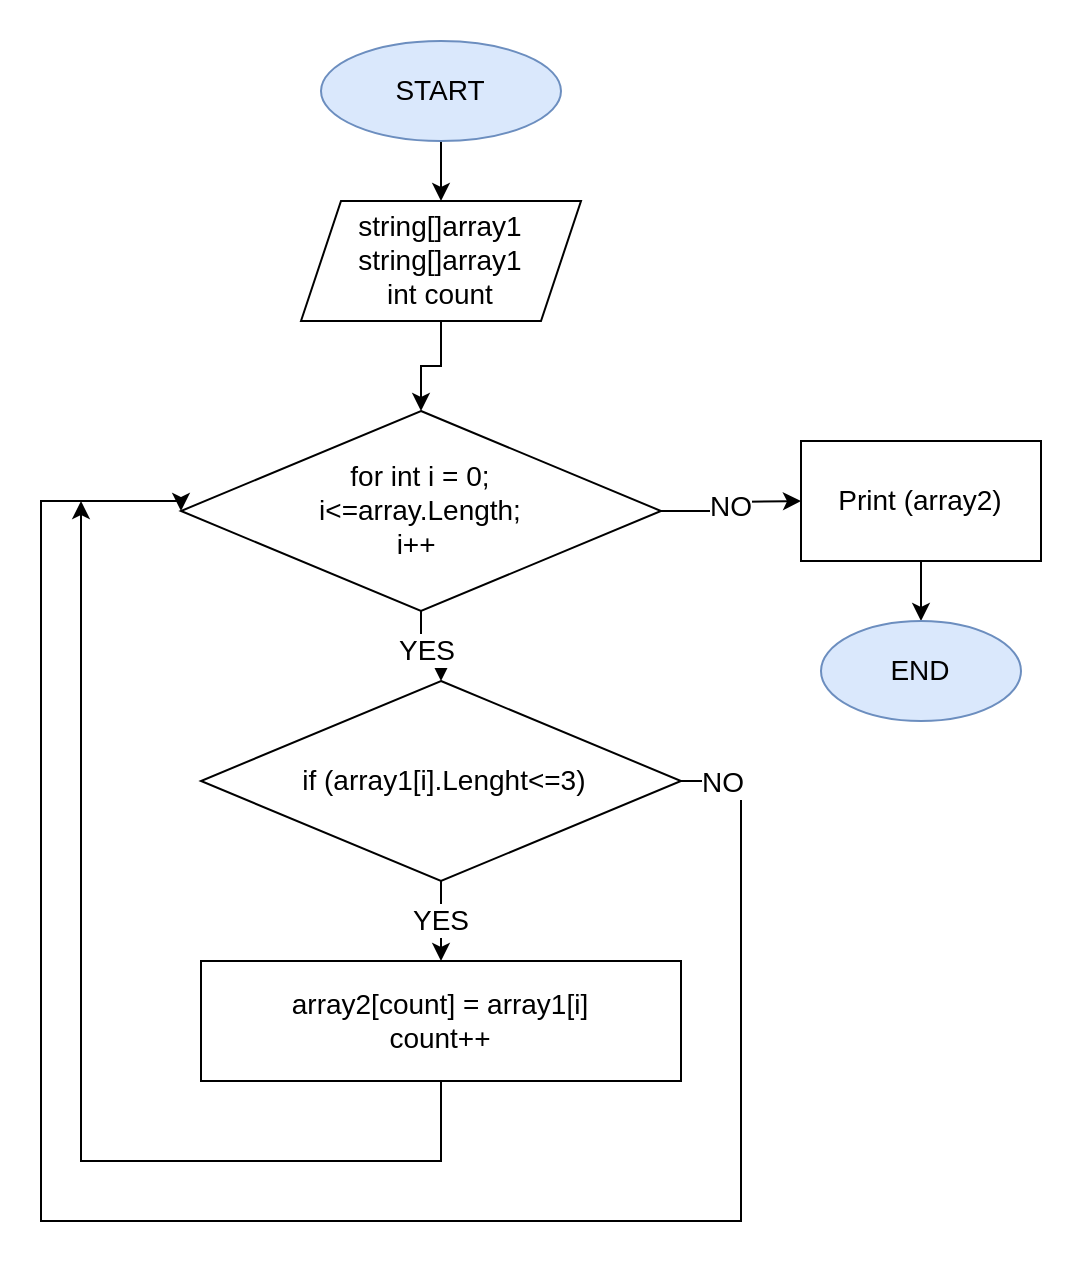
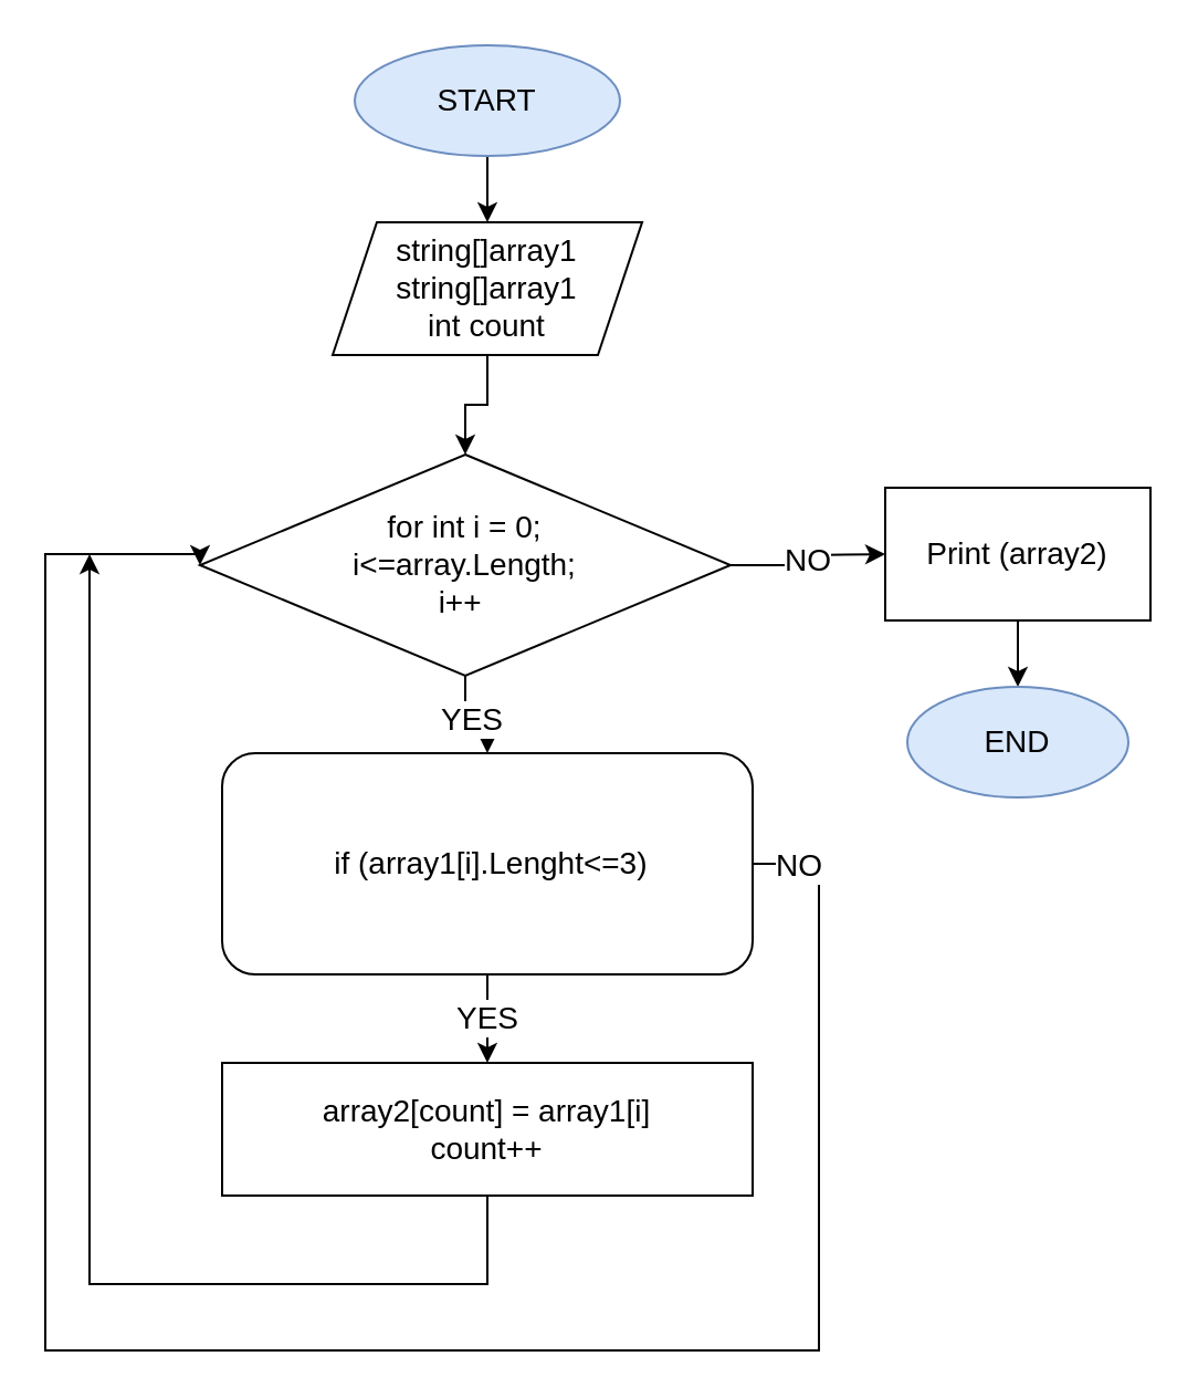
- <mxCell id="10" value="&lt;font style=&quot;vertical-align: inherit;&quot;&gt;&lt;font style=&quot;vertical-align: inherit;&quot;&gt;&lt;font style=&quot;vertical-align: inherit;&quot;&gt;&lt;font style=&quot;vertical-align: inherit;&quot;&gt;&lt;font style=&quot;vertical-align: inherit;&quot;&gt;&lt;font style=&quot;vertical-align: inherit;&quot;&gt;&amp;nbsp;if (array1[i].Lenght&amp;lt;=3)&lt;/font&gt;&lt;/font&gt;&lt;/font&gt;&lt;/font&gt;&lt;/font&gt;&lt;/font&gt;" style="rhombus;whiteSpace=wrap;html=1;fontSize=14;" parent="1" vertex="1"><mxGeometry x="100" y="340" width="240" height="100" as="geometry" /></mxCell>
+ <mxCell id="10" value="&lt;font style=&quot;vertical-align: inherit;&quot;&gt;&lt;font style=&quot;vertical-align: inherit;&quot;&gt;&lt;font style=&quot;vertical-align: inherit;&quot;&gt;&lt;font style=&quot;vertical-align: inherit;&quot;&gt;&lt;font style=&quot;vertical-align: inherit;&quot;&gt;&lt;font style=&quot;vertical-align: inherit;&quot;&gt;&amp;nbsp;if (array1[i].Lenght&amp;lt;=3)&lt;/font&gt;&lt;/font&gt;&lt;/font&gt;&lt;/font&gt;&lt;/font&gt;&lt;/font&gt;" style="whiteSpace=wrap;html=1;fontSize=14;rounded=1;" parent="1" vertex="1"><mxGeometry x="100" y="340" width="240" height="100" as="geometry" /></mxCell>
